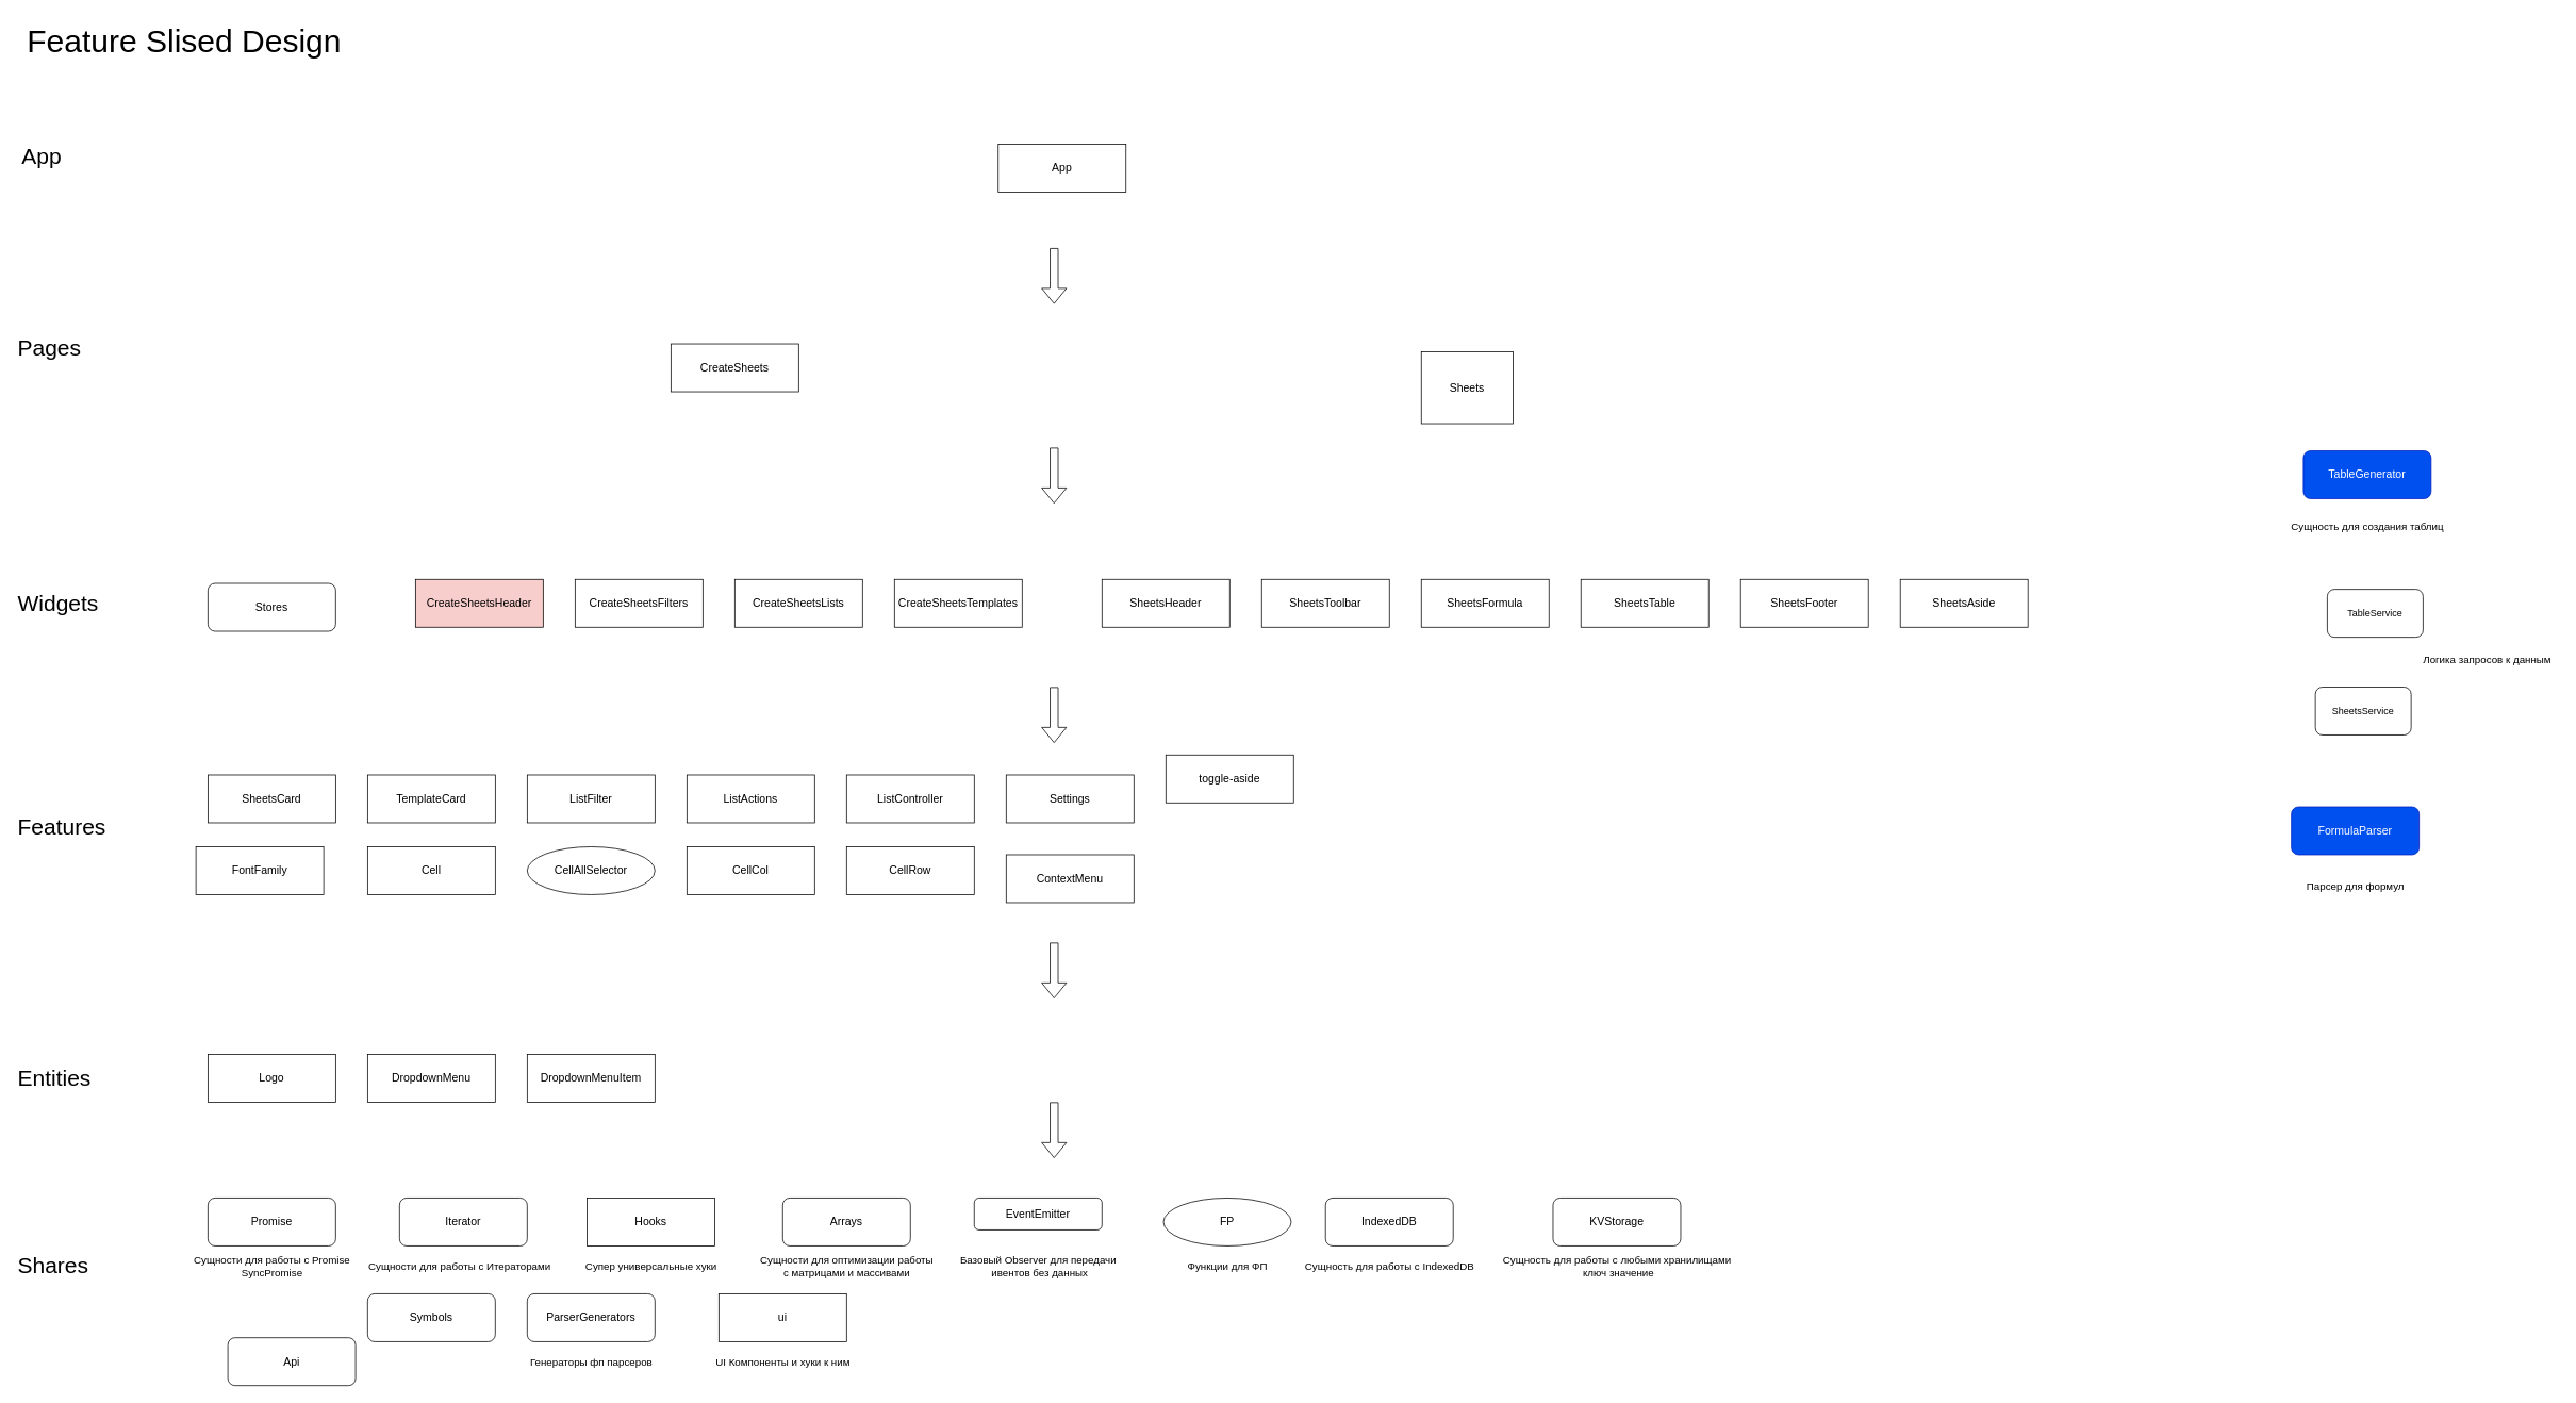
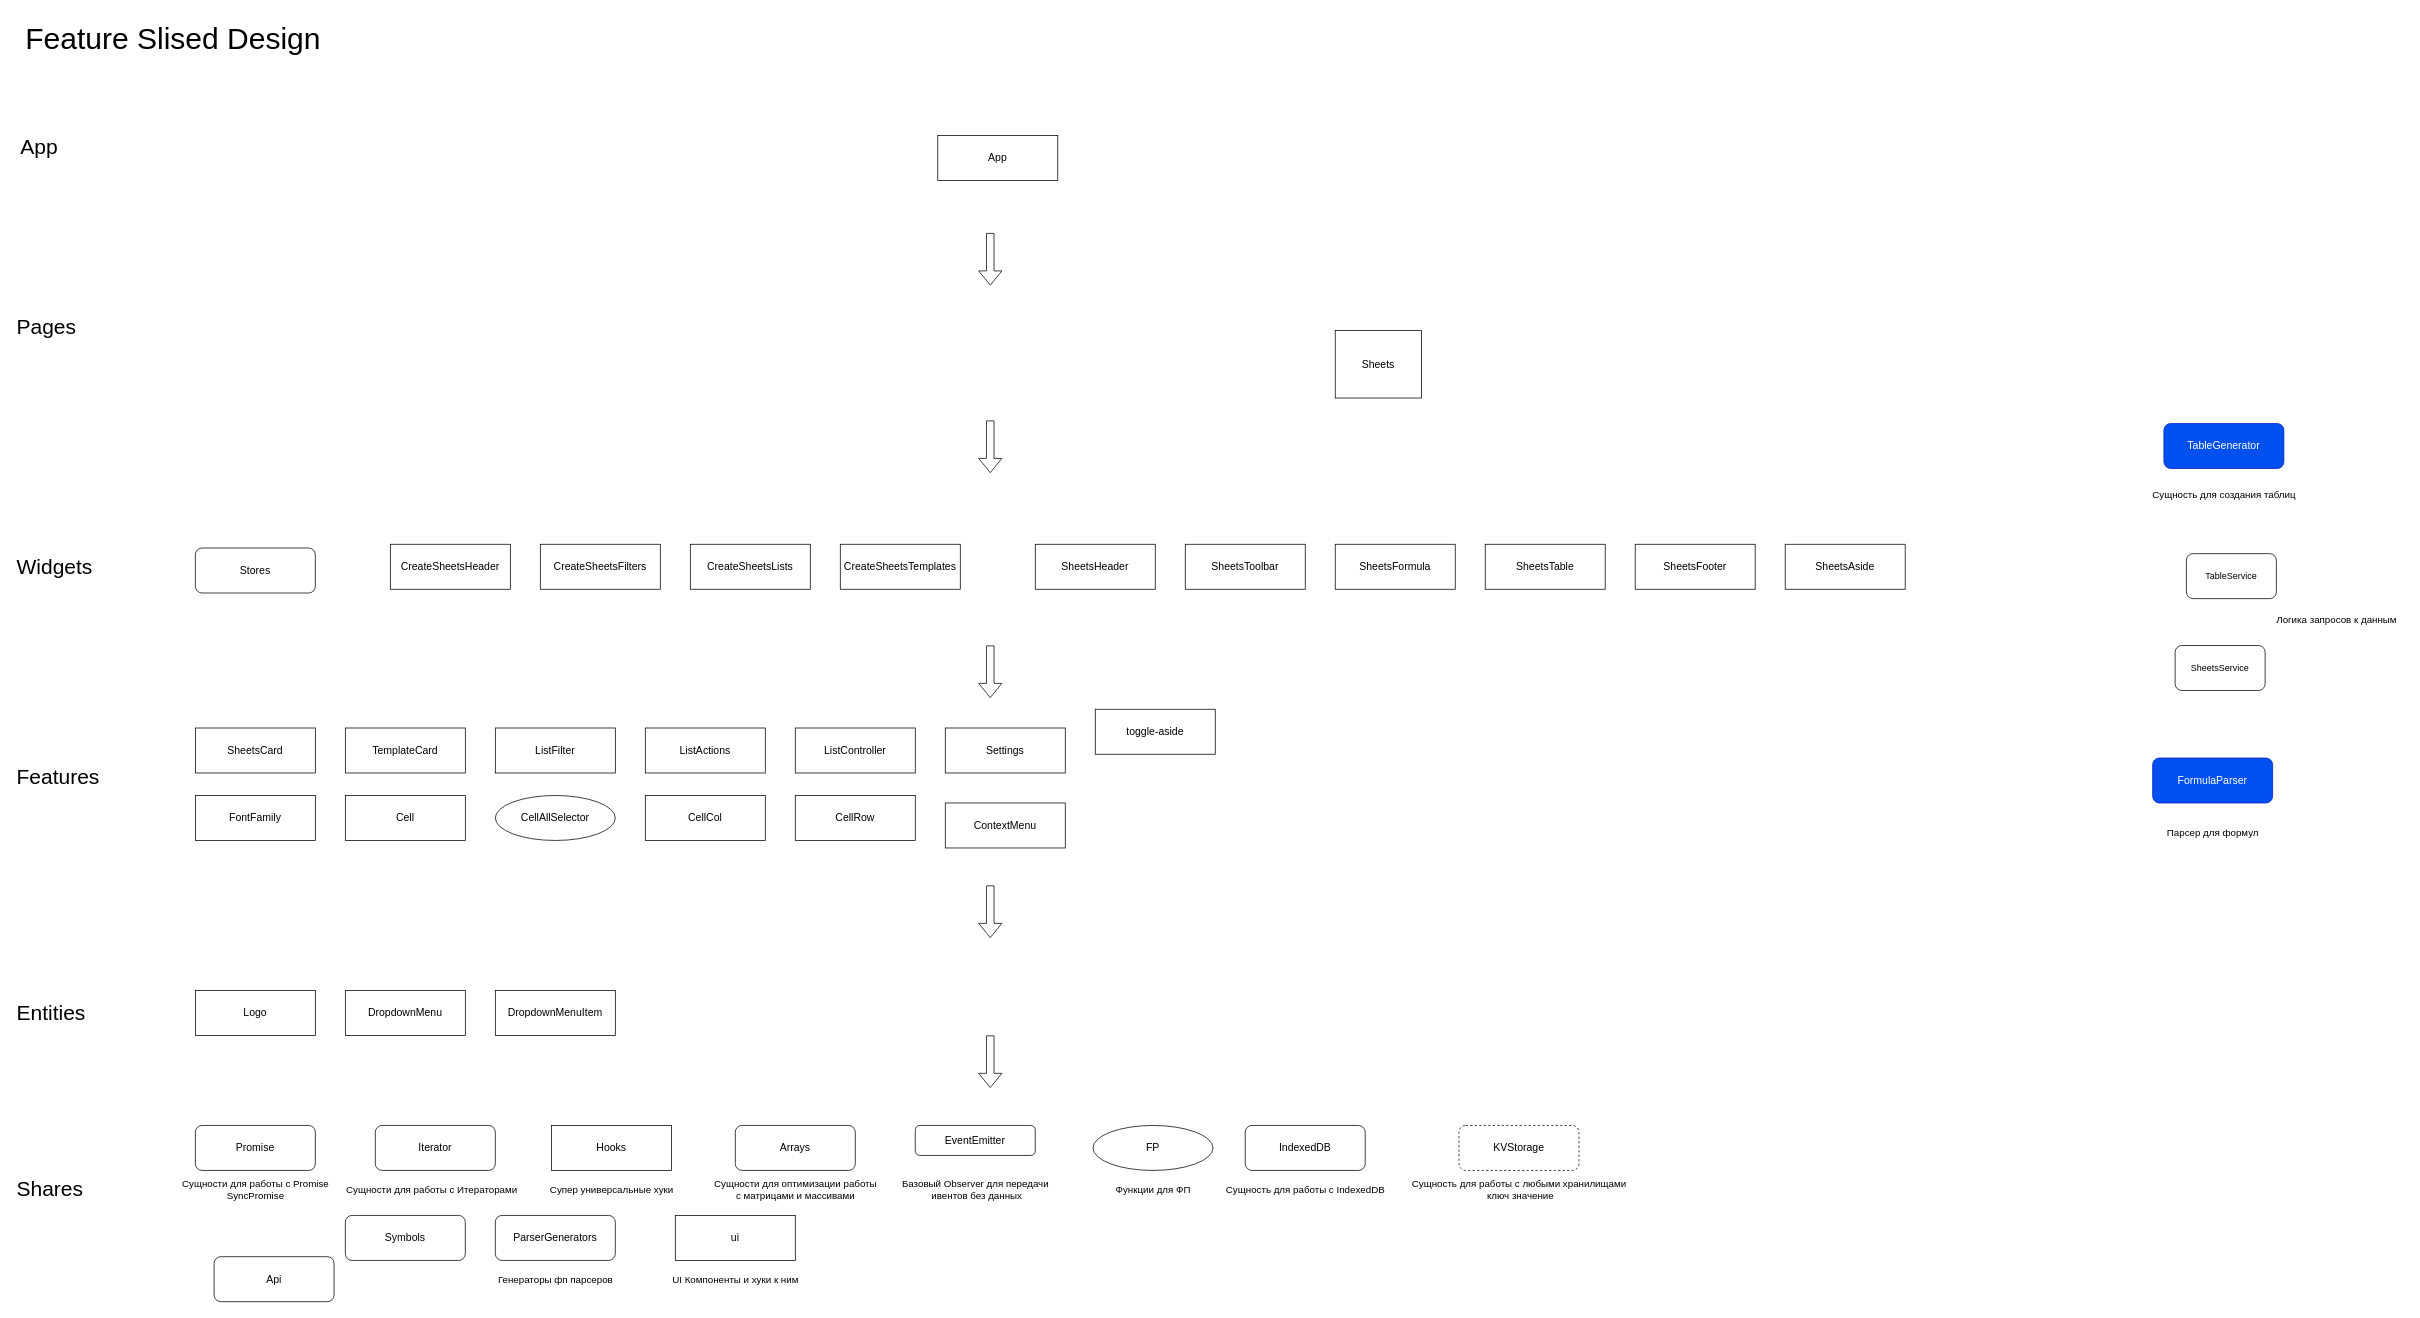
- <mxCell id="11" value="CreateSheets" style="rounded=0;whiteSpace=wrap;html=1;fontSize=14;" parent="1" vertex="1"><mxGeometry x="840" y="430" width="160" height="60" as="geometry" /></mxCell>
- <mxCell id="62" value="CreateSheetsHeader" style="rounded=0;whiteSpace=wrap;html=1;fontSize=14;fillColor=#f8cecc;" parent="1" vertex="1"><mxGeometry x="520" y="725" width="160" height="60" as="geometry" /></mxCell>
+ <mxCell id="62" value="CreateSheetsHeader" style="rounded=0;whiteSpace=wrap;html=1;fontSize=14;" parent="1" vertex="1"><mxGeometry x="520" y="725" width="160" height="60" as="geometry" /></mxCell>
- <mxCell id="52" value="FontFamily" style="rounded=0;whiteSpace=wrap;html=1;fontSize=14;glass=0;shadow=0;" parent="1" vertex="1"><mxGeometry x="245" y="1060" width="160" height="60" as="geometry" /></mxCell>
+ <mxCell id="52" value="FontFamily" style="rounded=0;whiteSpace=wrap;html=1;fontSize=14;glass=0;shadow=0;" parent="1" vertex="1"><mxGeometry x="260" y="1060" width="160" height="60" as="geometry" /></mxCell>
- <mxCell id="31" value="KVStorage" style="rounded=1;whiteSpace=wrap;html=1;fontSize=14;glass=0;shadow=0;" parent="1" vertex="1"><mxGeometry x="1945" y="1500" width="160" height="60" as="geometry" /></mxCell>
+ <mxCell id="31" value="KVStorage" style="rounded=1;whiteSpace=wrap;html=1;fontSize=14;glass=0;shadow=0;dashed=1;" parent="1" vertex="1"><mxGeometry x="1945" y="1500" width="160" height="60" as="geometry" /></mxCell>
